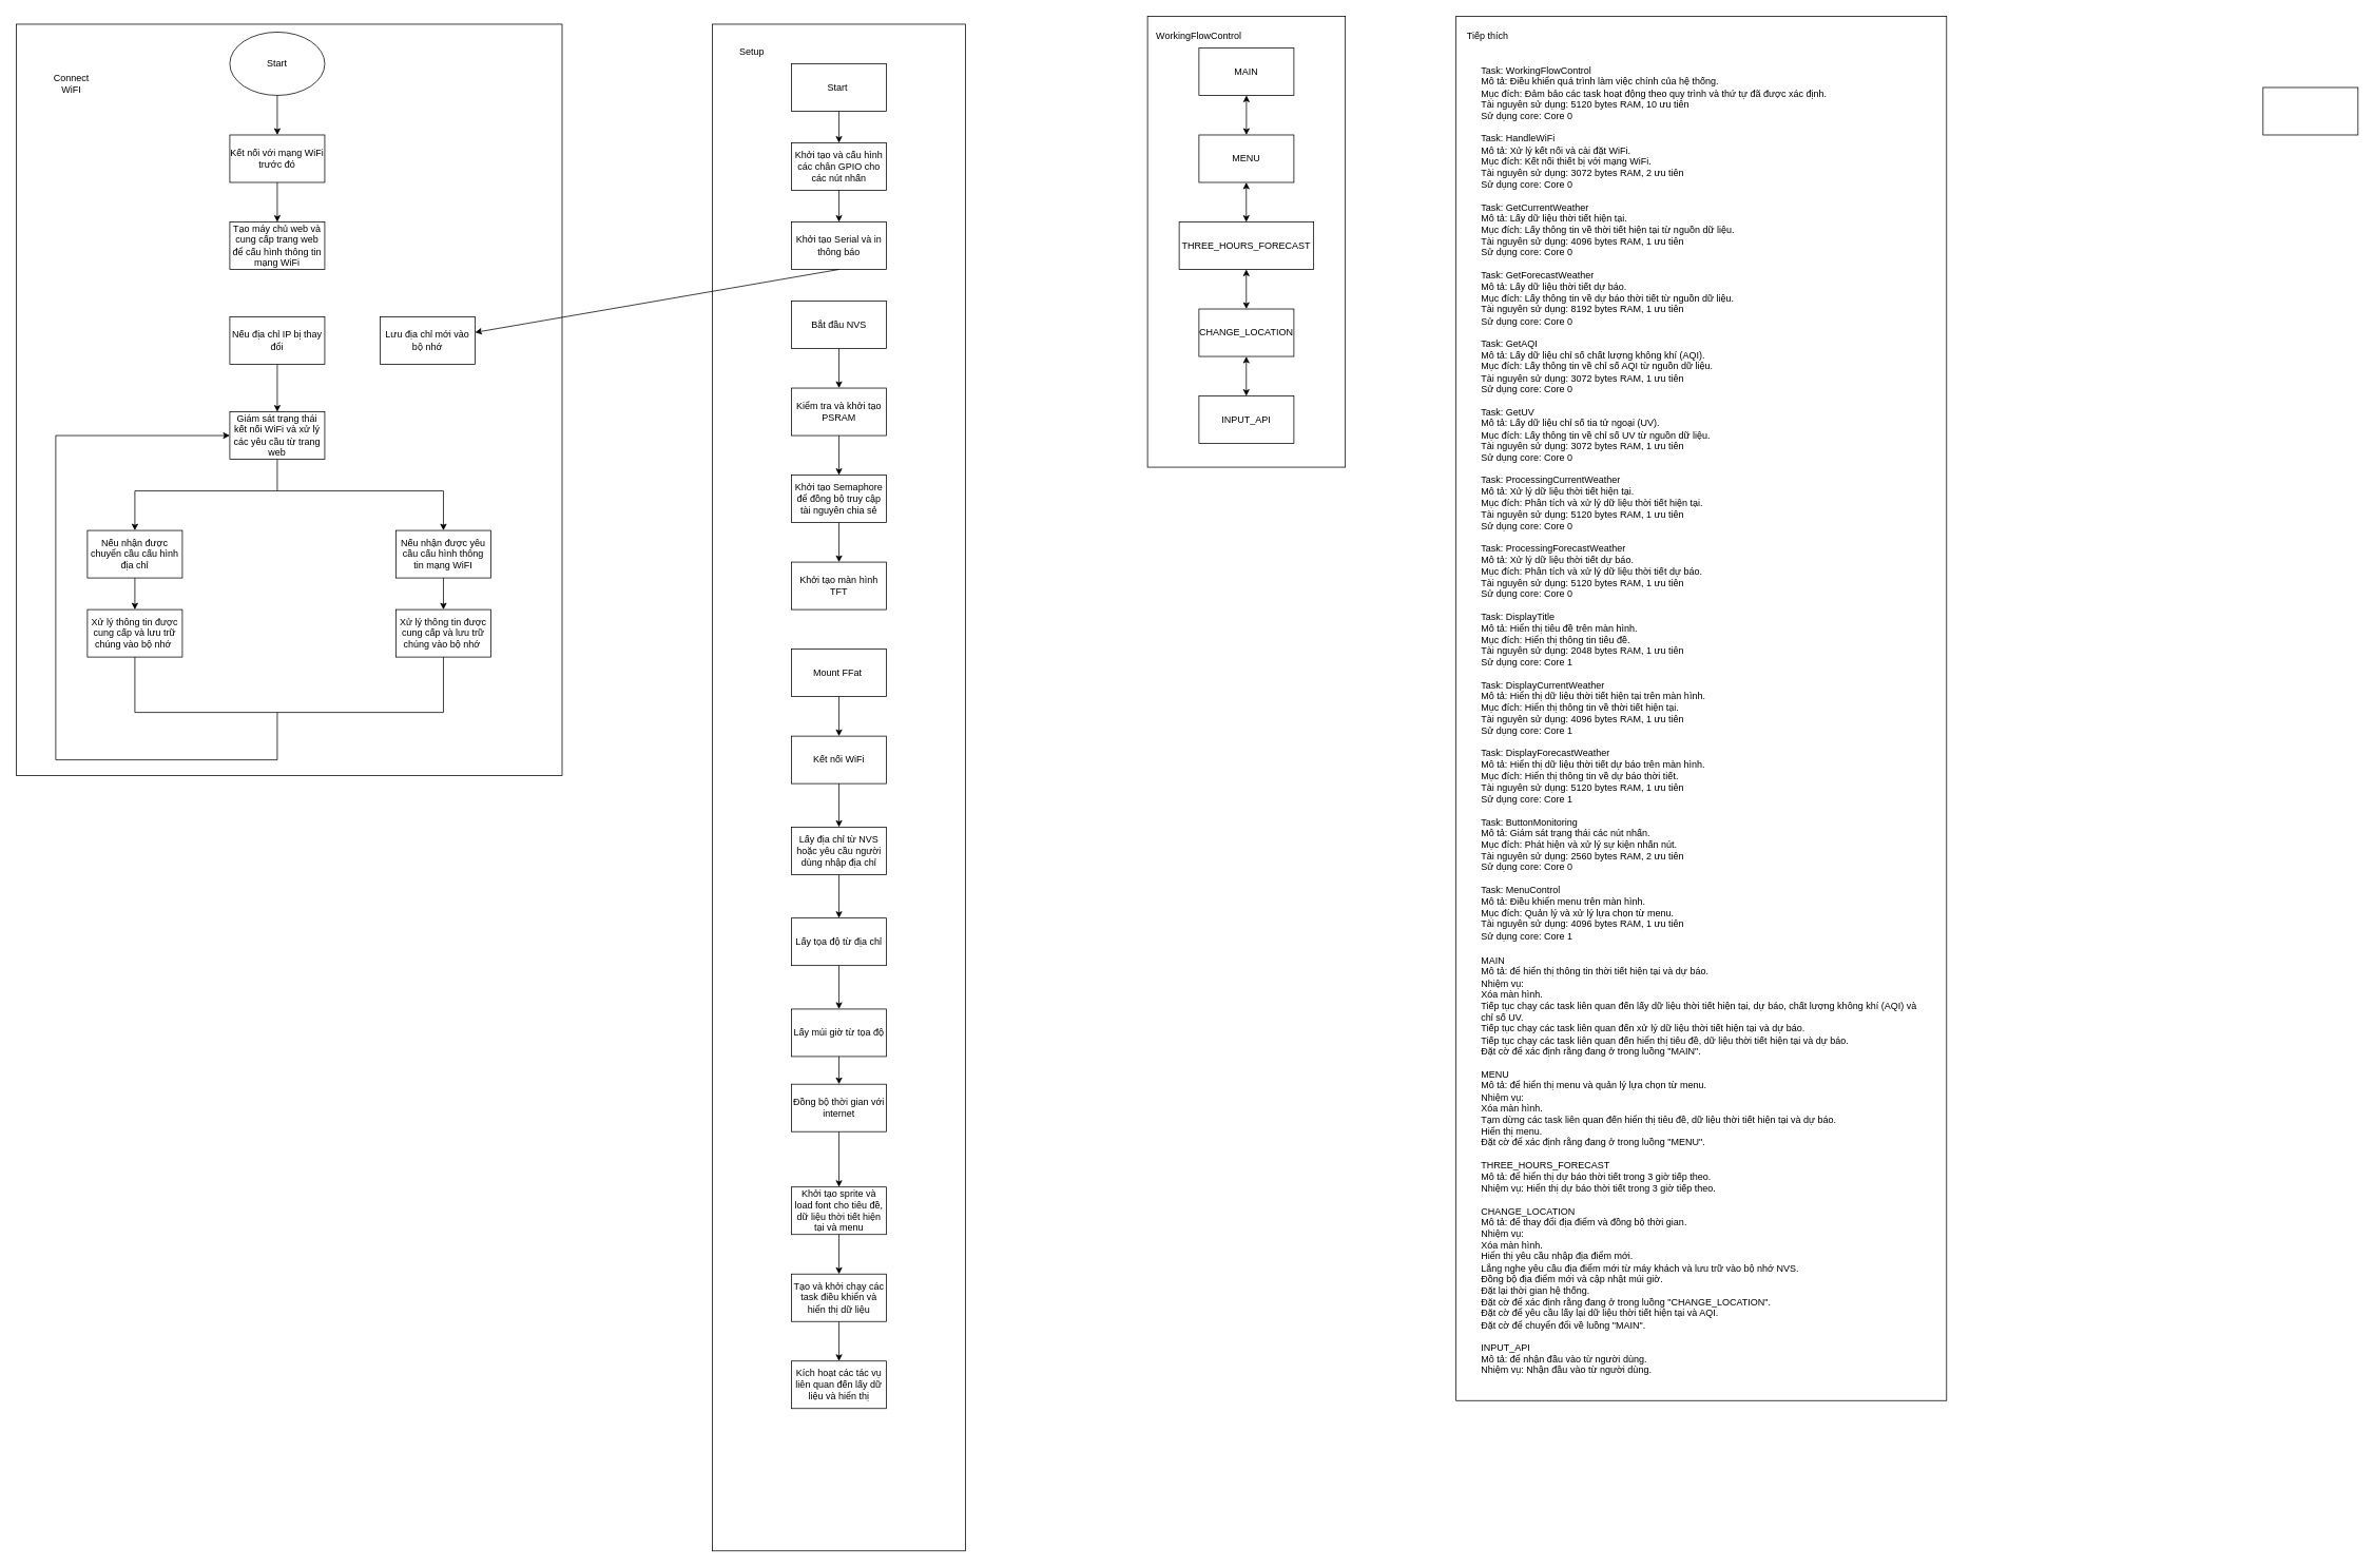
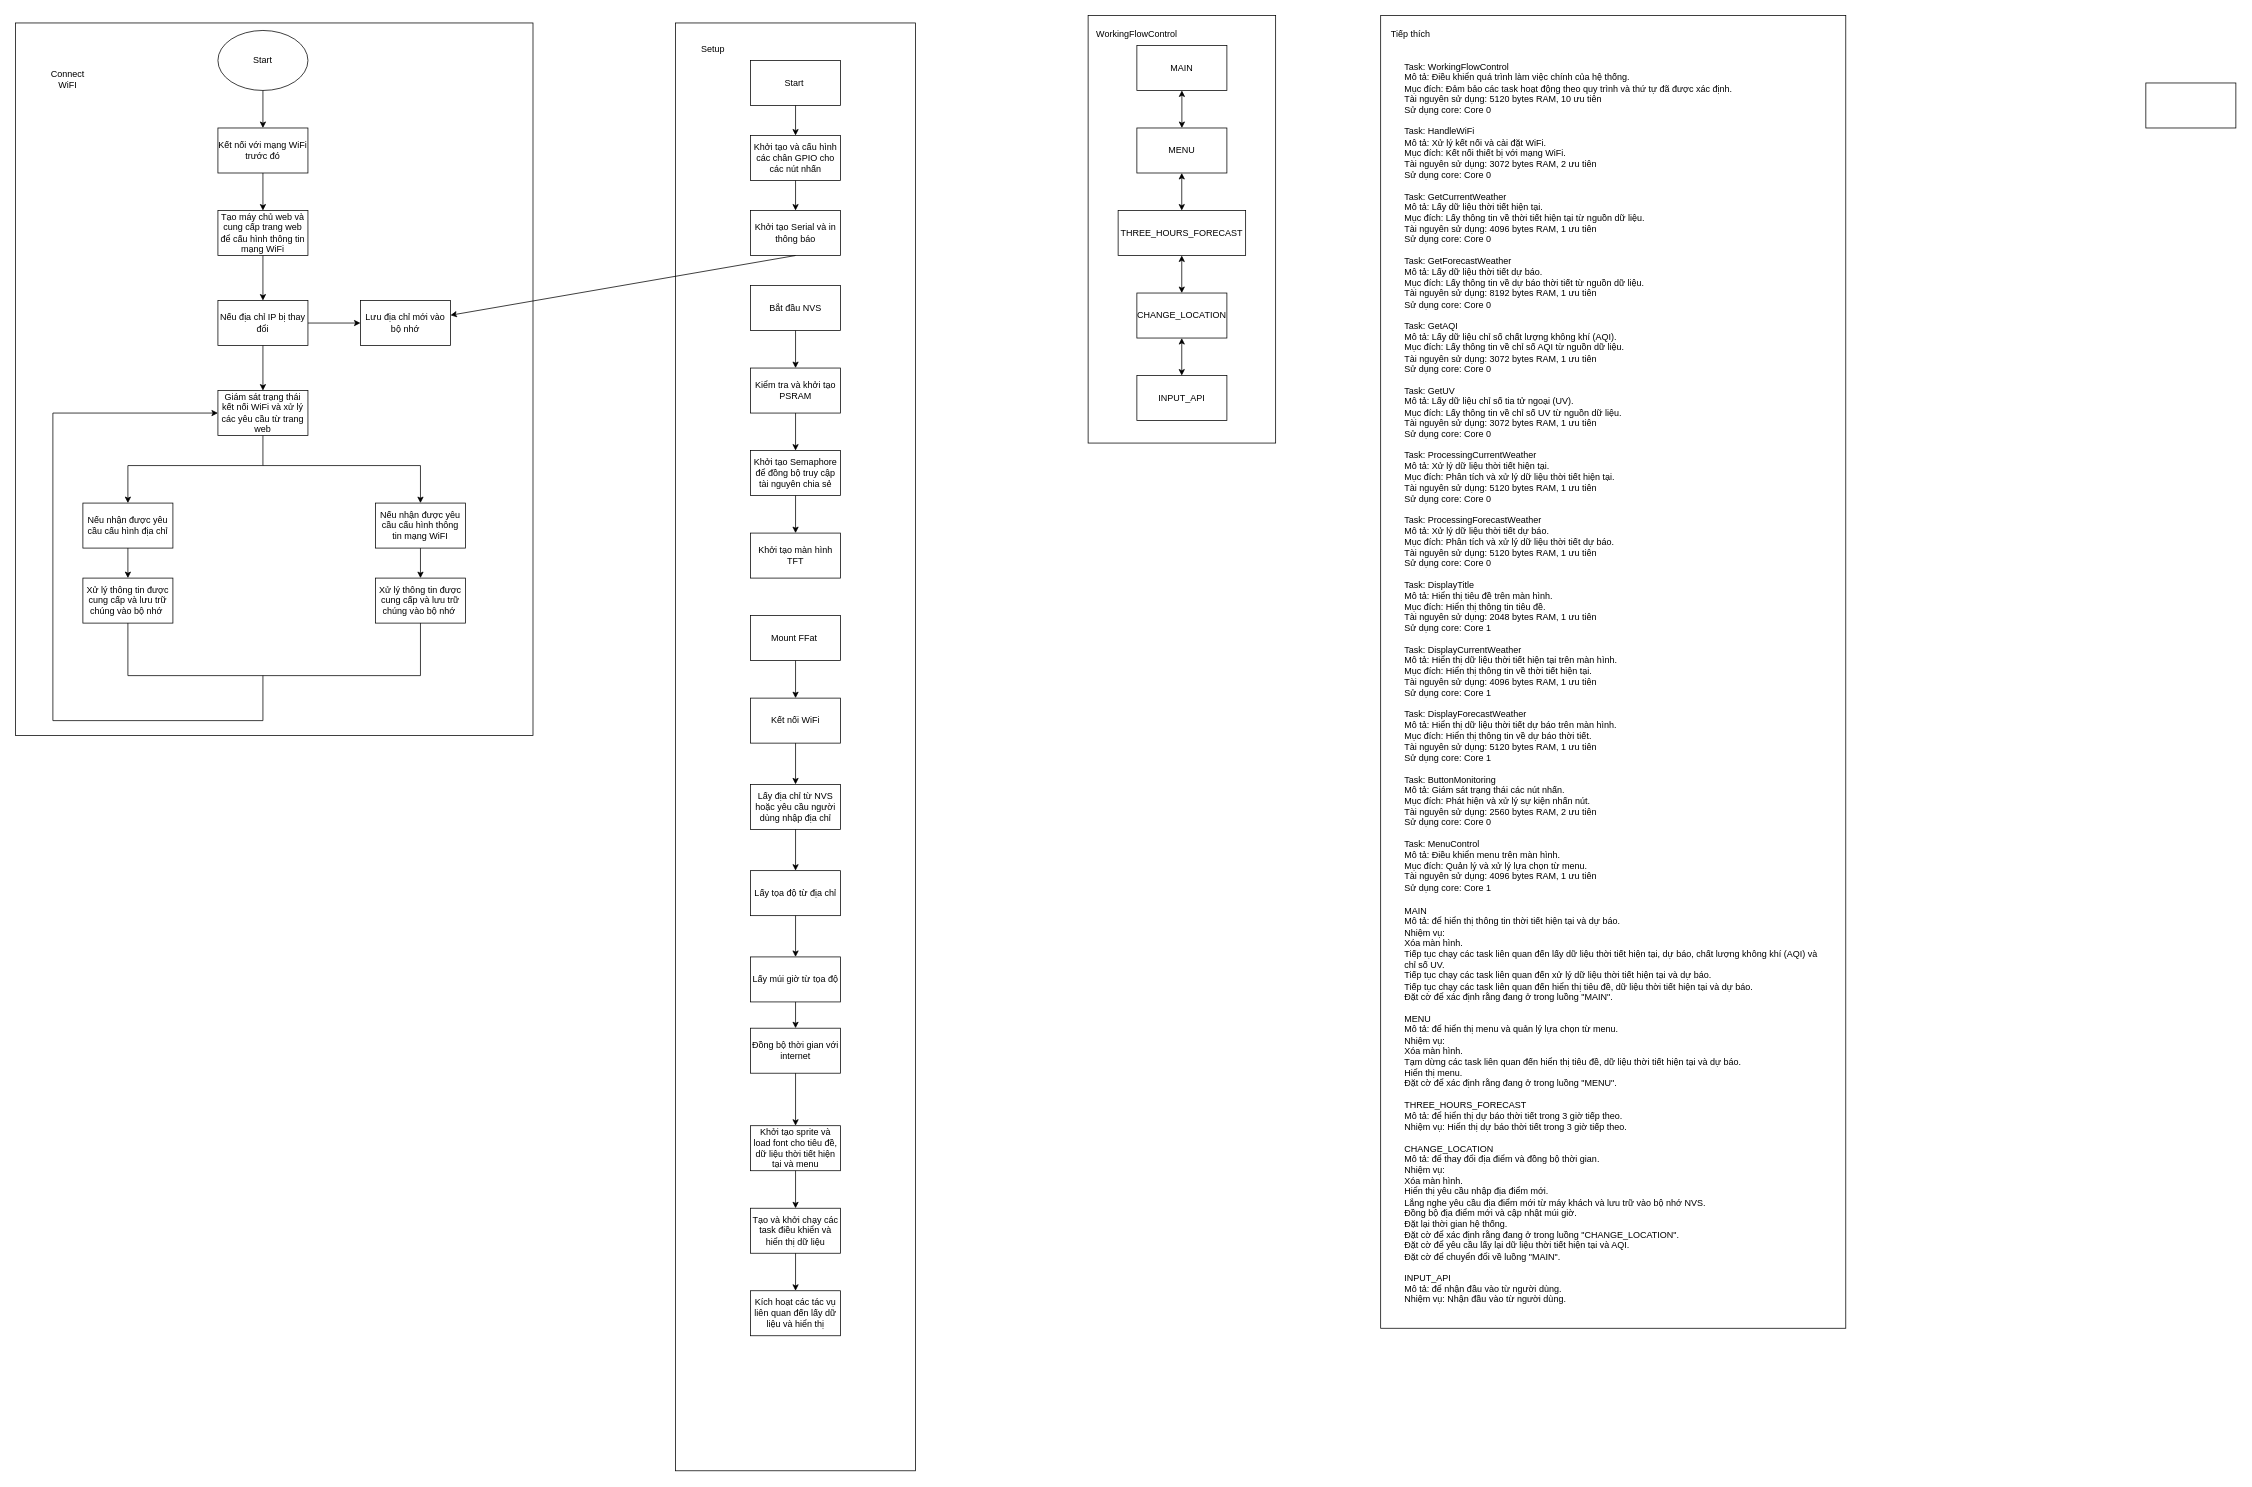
+ <mxCell id="18" value="" style="endArrow=classic;html=1;rounded=0;exitX=0.5;exitY=1;exitDx=0;exitDy=0;" parent="1" source="8" target="9" edge="1"><mxGeometry width="50" height="50" relative="1" as="geometry"><mxPoint x="440" y="460" as="sourcePoint" /><mxPoint x="490" y="410" as="targetPoint" /></mxGeometry></mxCell>
+ <mxCell id="20" value="" style="endArrow=classic;html=1;rounded=0;exitX=1;exitY=0.5;exitDx=0;exitDy=0;entryX=0;entryY=0.5;entryDx=0;entryDy=0;" parent="1" source="9" target="10" edge="1"><mxGeometry width="50" height="50" relative="1" as="geometry"><mxPoint x="440" y="460" as="sourcePoint" /><mxPoint x="490" y="410" as="targetPoint" /></mxGeometry></mxCell>
- <mxCell id="13" value="Nếu nhận được chuyển cầu cấu hình địa chỉ" style="rounded=0;whiteSpace=wrap;html=1;" parent="1" vertex="1"><mxGeometry x="110" y="670" width="120" height="60" as="geometry" /></mxCell>
+ <mxCell id="13" value="Nếu nhận được yêu cầu cấu hình địa chỉ" style="rounded=0;whiteSpace=wrap;html=1;" parent="1" vertex="1"><mxGeometry x="110" y="670" width="120" height="60" as="geometry" /></mxCell>
